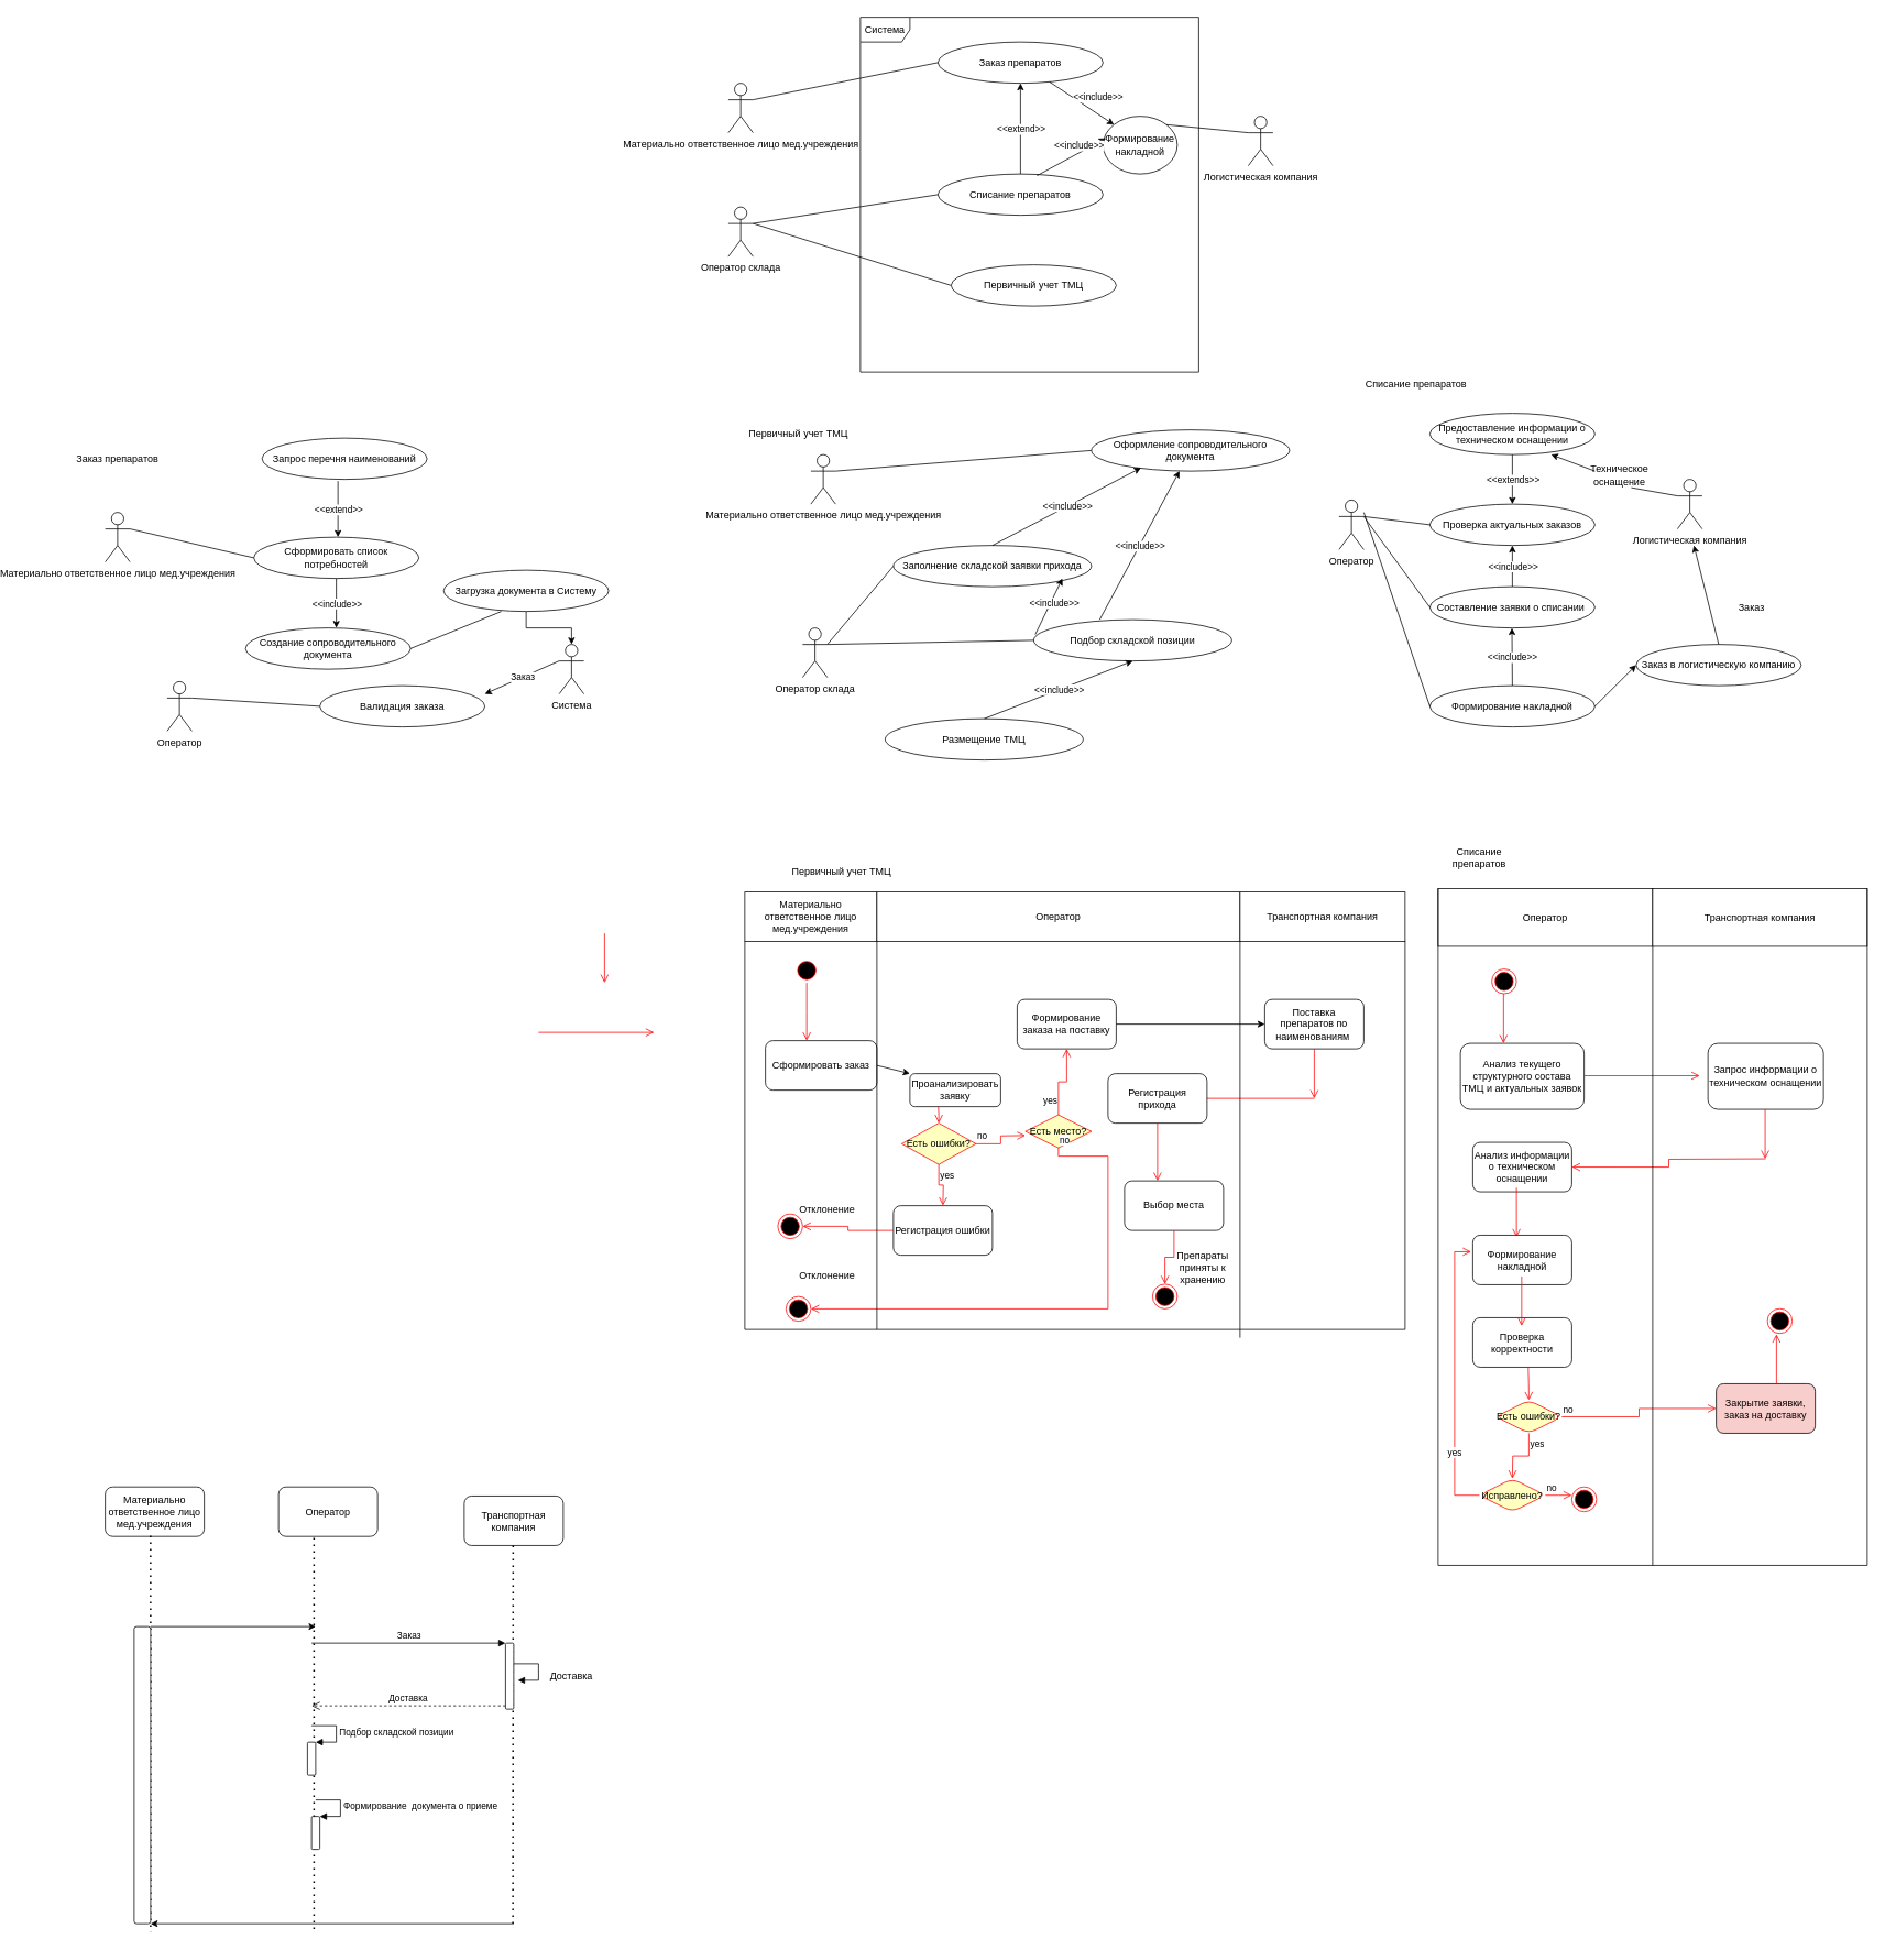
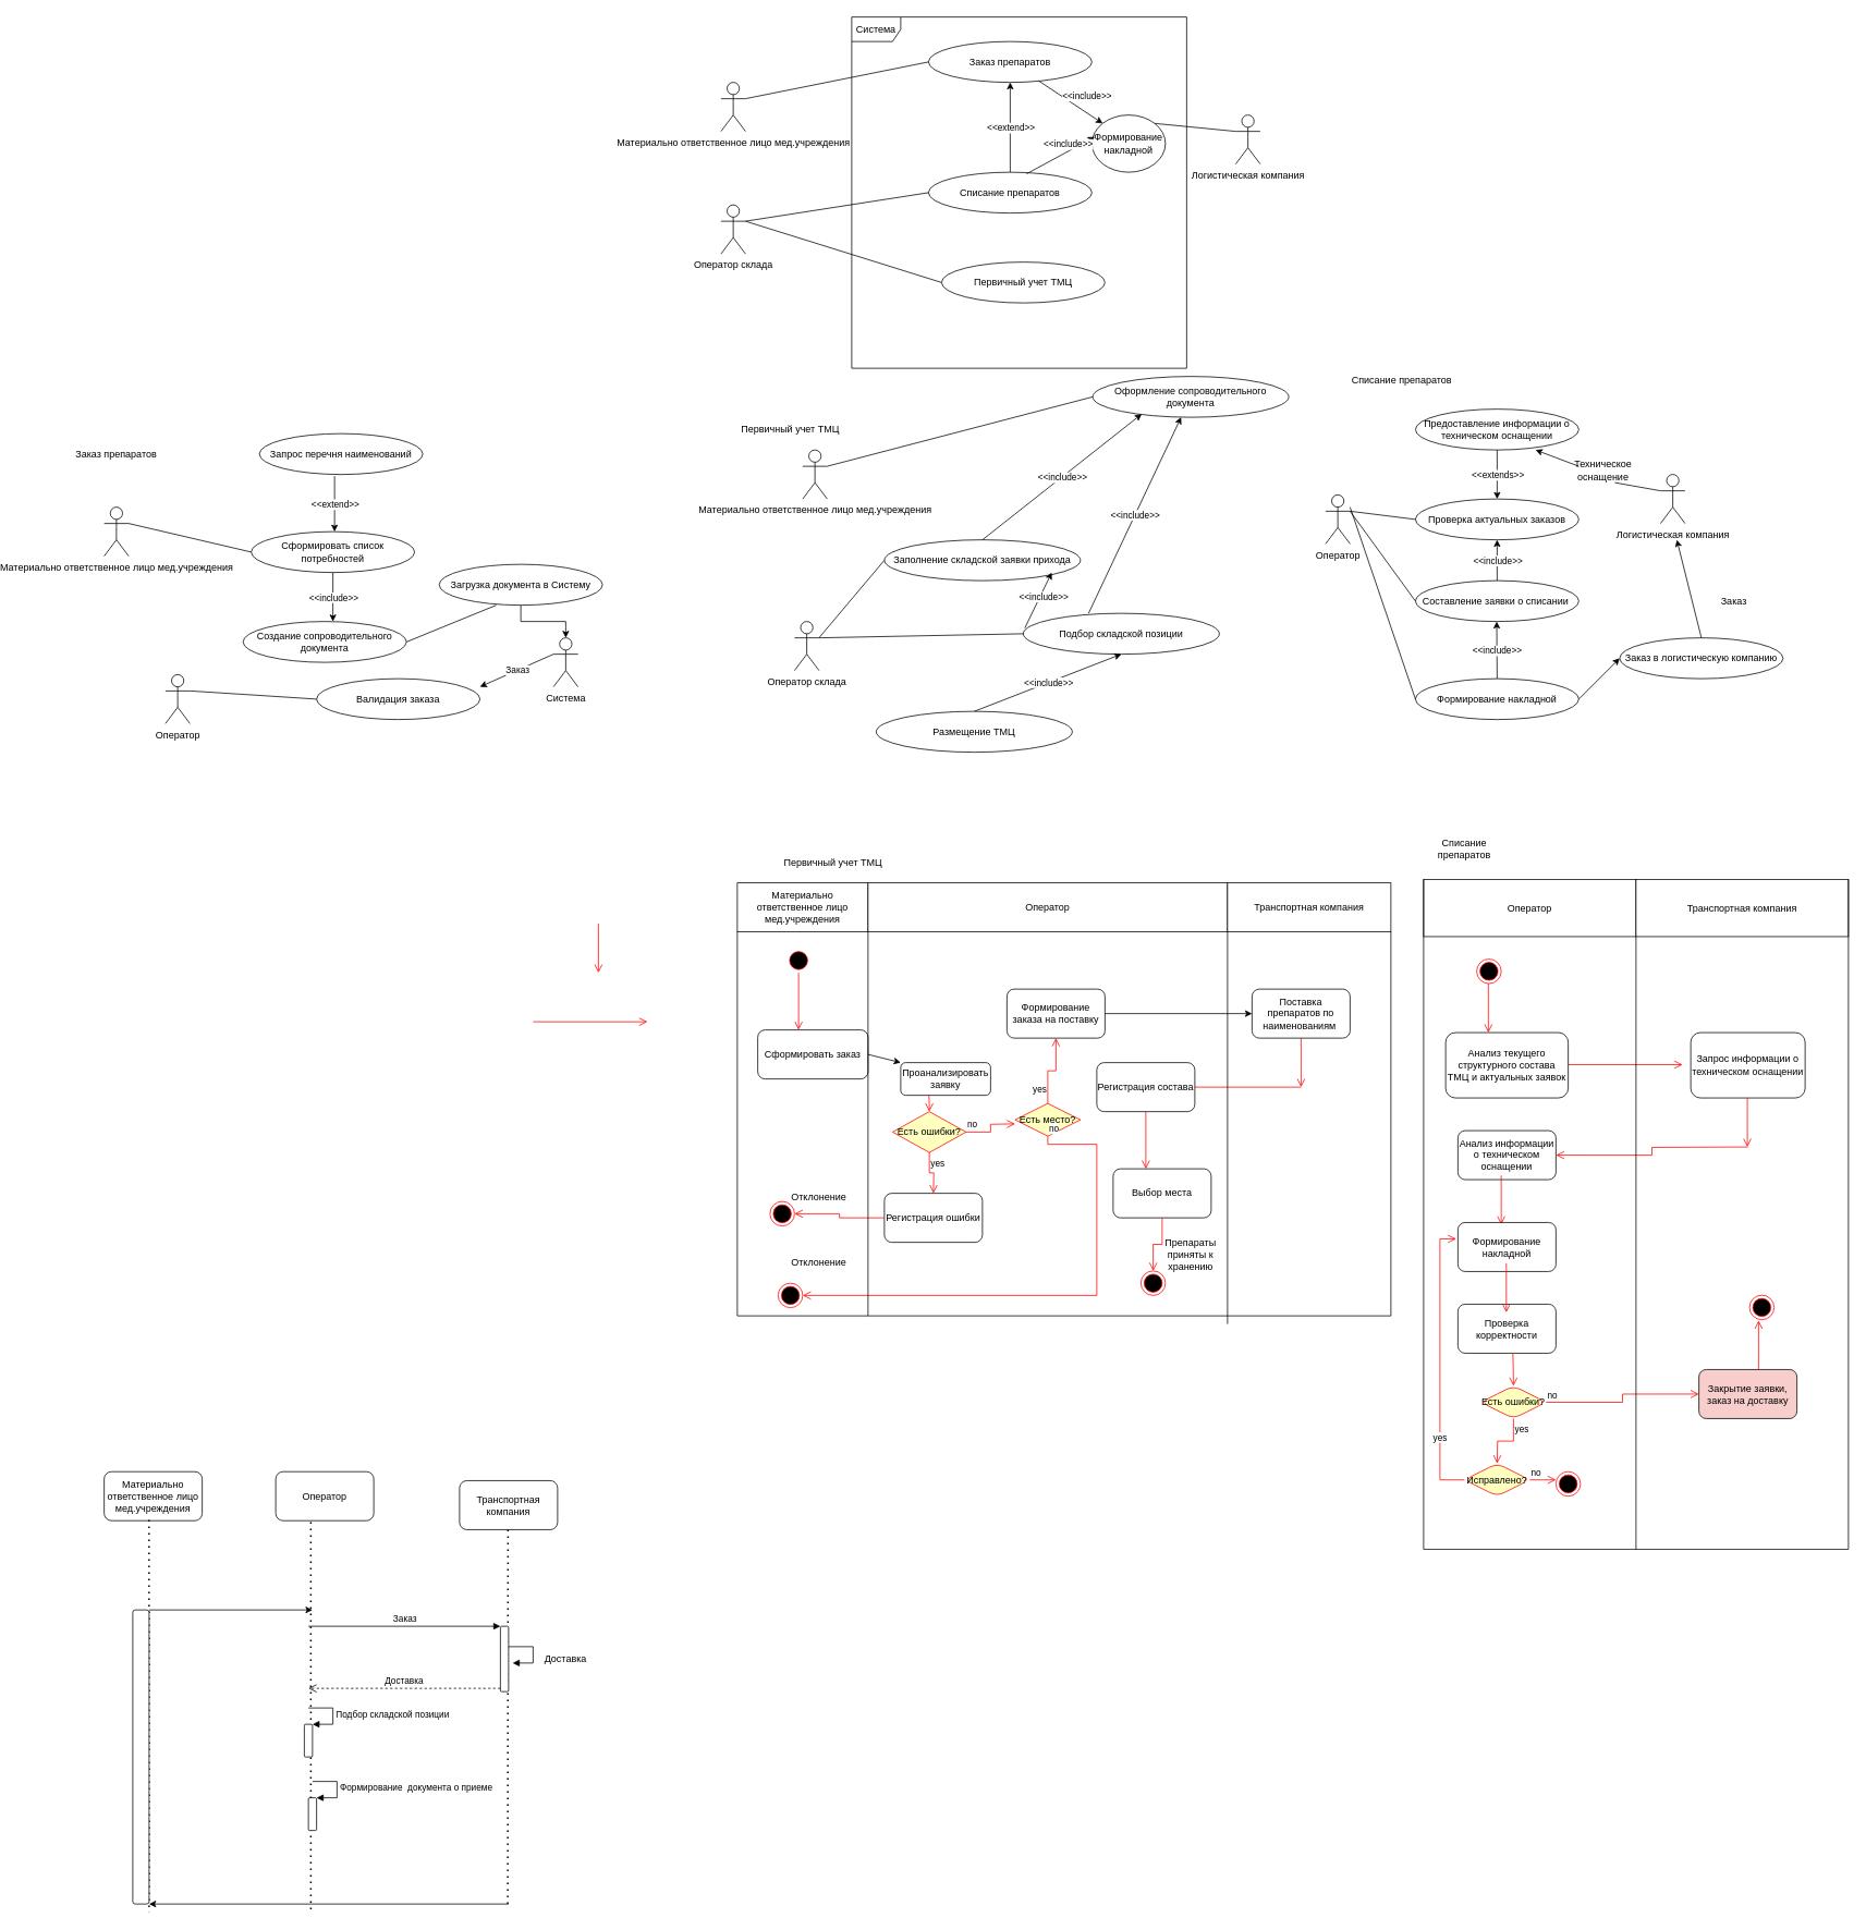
- <mxCell id="22" value="Оформление сопроводительного документа" style="ellipse;whiteSpace=wrap;html=1;" vertex="1" parent="1"><mxGeometry x="1290" y="520" width="240" height="50" as="geometry" /></mxCell>
+ <mxCell id="22" value="Оформление сопроводительного документа" style="ellipse;whiteSpace=wrap;html=1;" vertex="1" parent="1"><mxGeometry x="1305" y="460" width="240" height="50" as="geometry" /></mxCell>
- <mxCell id="140" value="Регистрация прихода" style="rounded=1;whiteSpace=wrap;html=1;" vertex="1" parent="1"><mxGeometry x="1310" y="1300" width="120" height="60" as="geometry" /></mxCell>
+ <mxCell id="140" value="Регистрация состава" style="rounded=1;whiteSpace=wrap;html=1;" vertex="1" parent="1"><mxGeometry x="1310" y="1300" width="120" height="60" as="geometry" /></mxCell>
